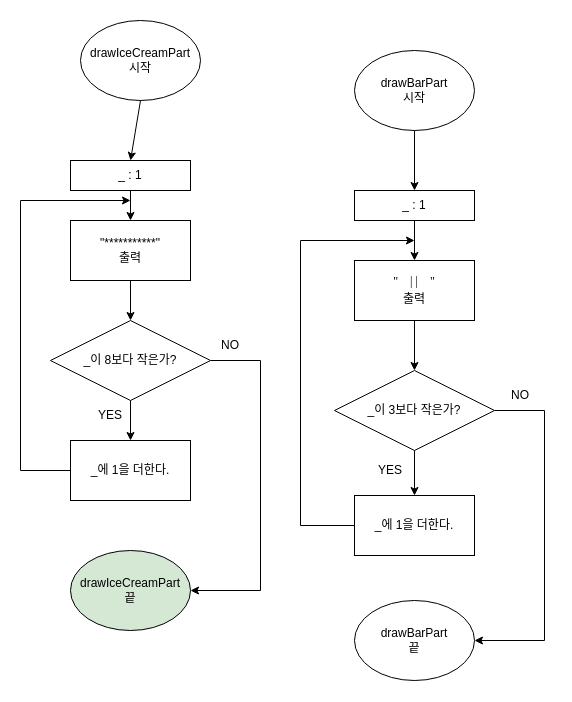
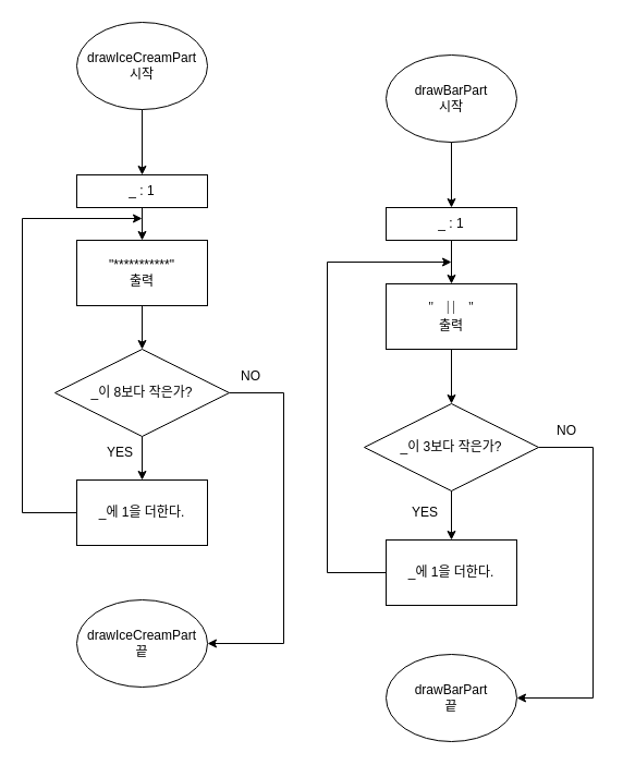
- <mxCell id="2" value="&lt;font style=&quot;vertical-align: inherit;&quot;&gt;&lt;font style=&quot;vertical-align: inherit;&quot;&gt;&lt;font style=&quot;vertical-align: inherit;&quot;&gt;&lt;font style=&quot;vertical-align: inherit;&quot;&gt;drawIceCreamPart&lt;br&gt;시작&lt;/font&gt;&lt;/font&gt;&lt;/font&gt;&lt;/font&gt;" style="ellipse;whiteSpace=wrap;html=1;" vertex="1" parent="1"><mxGeometry x="80" y="20" width="120" height="80" as="geometry" /></mxCell>
+ <mxCell id="2" value="&lt;font style=&quot;vertical-align: inherit;&quot;&gt;&lt;font style=&quot;vertical-align: inherit;&quot;&gt;&lt;font style=&quot;vertical-align: inherit;&quot;&gt;&lt;font style=&quot;vertical-align: inherit;&quot;&gt;drawIceCreamPart&lt;br&gt;시작&lt;/font&gt;&lt;/font&gt;&lt;/font&gt;&lt;/font&gt;" style="ellipse;whiteSpace=wrap;html=1;" vertex="1" parent="1"><mxGeometry x="70" y="20" width="120" height="80" as="geometry" /></mxCell>
- <mxCell id="8" value="&lt;font style=&quot;vertical-align: inherit;&quot;&gt;&lt;font style=&quot;vertical-align: inherit;&quot;&gt;drawIceCreamPart&lt;br&gt;끝&lt;br&gt;&lt;/font&gt;&lt;/font&gt;" style="ellipse;whiteSpace=wrap;html=1;fillColor=#d5e8d4;" vertex="1" parent="1"><mxGeometry x="70" y="550" width="120" height="80" as="geometry" /></mxCell>
+ <mxCell id="8" value="&lt;font style=&quot;vertical-align: inherit;&quot;&gt;&lt;font style=&quot;vertical-align: inherit;&quot;&gt;drawIceCreamPart&lt;br&gt;끝&lt;br&gt;&lt;/font&gt;&lt;/font&gt;" style="ellipse;whiteSpace=wrap;html=1;" vertex="1" parent="1"><mxGeometry x="70" y="550" width="120" height="80" as="geometry" /></mxCell>
